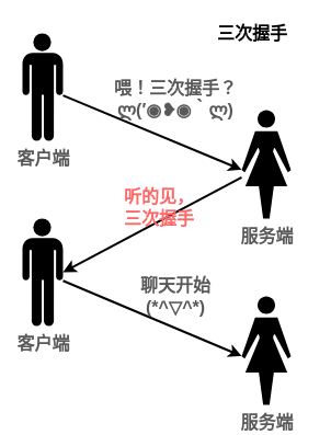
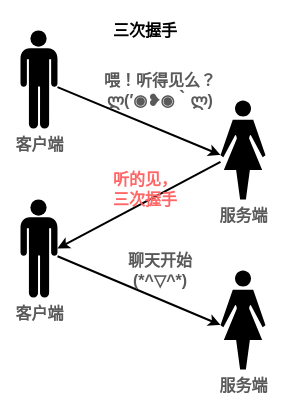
- <mxCell id="12" value="&lt;font style=&quot;font-size: 16px&quot;&gt;&lt;b&gt;三次握手&lt;/b&gt;&lt;/font&gt;" style="text;html=1;strokeColor=none;fillColor=none;align=center;verticalAlign=middle;whiteSpace=wrap;rounded=0;" vertex="1" parent="1"><mxGeometry x="190" y="20" width="80" height="20" as="geometry" /></mxCell>
+ <mxCell id="12" value="&lt;font style=&quot;font-size: 16px&quot;&gt;&lt;b&gt;三次握手&lt;/b&gt;&lt;/font&gt;" style="text;html=1;strokeColor=none;fillColor=none;align=center;verticalAlign=middle;whiteSpace=wrap;rounded=0;" vertex="1" parent="1"><mxGeometry x="105" y="20" width="80" height="20" as="geometry" /></mxCell>
- <mxCell id="6" value="&lt;font style=&quot;font-size: 16px&quot; color=&quot;#595959&quot;&gt;&lt;b&gt;喂！三次握手？&lt;br&gt;ლ(′◉❥◉｀ლ)&lt;/b&gt;&lt;/font&gt;" style="text;html=1;strokeColor=none;fillColor=none;align=center;verticalAlign=middle;whiteSpace=wrap;rounded=0;" vertex="1" parent="1"><mxGeometry x="40" y="80" width="240" height="20" as="geometry" /></mxCell>
+ <mxCell id="6" value="&lt;font style=&quot;font-size: 16px&quot; color=&quot;#595959&quot;&gt;&lt;b&gt;喂！听得见么？&lt;br&gt;ლ(′◉❥◉｀ლ)&lt;/b&gt;&lt;/font&gt;" style="text;html=1;strokeColor=none;fillColor=none;align=center;verticalAlign=middle;whiteSpace=wrap;rounded=0;" vertex="1" parent="1"><mxGeometry x="40" y="80" width="240" height="20" as="geometry" /></mxCell>
